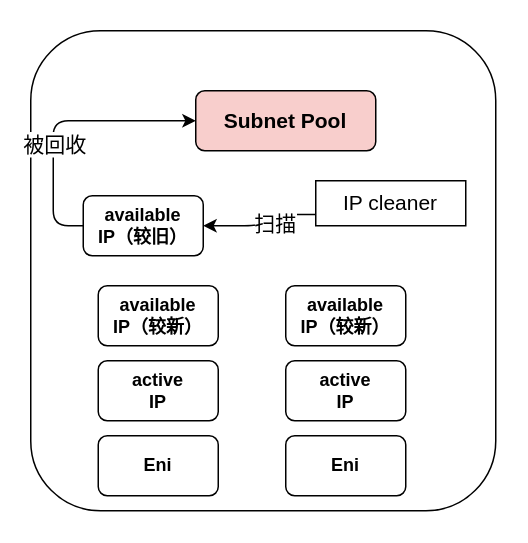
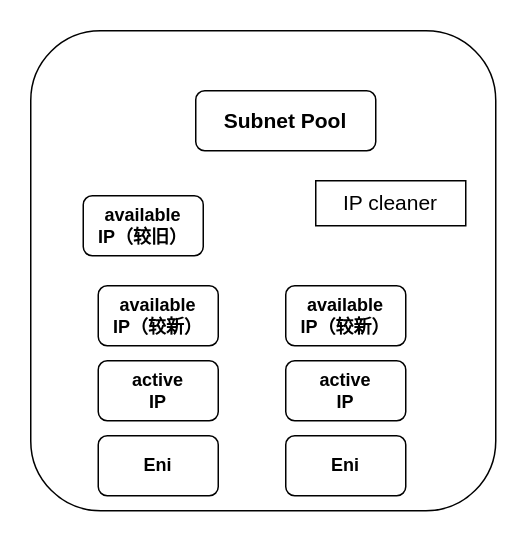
- <mxCell id="4" value="Subnet Pool" style="rounded=1;whiteSpace=wrap;html=1;fontSize=14;fontStyle=1;fillColor=#f8cecc;" vertex="1" parent="1"><mxGeometry x="130" y="60" width="120" height="40" as="geometry" /></mxCell>
+ <mxCell id="4" value="Subnet Pool" style="rounded=1;whiteSpace=wrap;html=1;fontSize=14;fontStyle=1" vertex="1" parent="1"><mxGeometry x="130" y="60" width="120" height="40" as="geometry" /></mxCell>
- <mxCell id="10" style="edgeStyle=orthogonalEdgeStyle;rounded=1;orthogonalLoop=1;jettySize=auto;html=1;exitX=0;exitY=0.5;exitDx=0;exitDy=0;entryX=0;entryY=0.5;entryDx=0;entryDy=0;fontSize=14;" edge="1" parent="1" source="12" target="4"><mxGeometry relative="1" as="geometry" /></mxCell>
- <mxCell id="11" value="被回收" style="text;html=1;resizable=0;points=[];align=center;verticalAlign=middle;labelBackgroundColor=#ffffff;fontSize=14;" vertex="1" connectable="0" parent="10"><mxGeometry x="-0.189" relative="1" as="geometry"><mxPoint as="offset" /></mxGeometry></mxCell>
- <mxCell id="13" style="edgeStyle=orthogonalEdgeStyle;rounded=1;orthogonalLoop=1;jettySize=auto;html=1;exitX=0;exitY=0.75;exitDx=0;exitDy=0;entryX=1;entryY=0.5;entryDx=0;entryDy=0;fontSize=14;" edge="1" parent="1" source="15" target="12"><mxGeometry relative="1" as="geometry" /></mxCell>
- <mxCell id="14" value="扫描" style="text;html=1;resizable=0;points=[];align=center;verticalAlign=middle;labelBackgroundColor=#ffffff;fontSize=14;" vertex="1" connectable="0" parent="13"><mxGeometry x="-0.323" y="6" relative="1" as="geometry"><mxPoint as="offset" /></mxGeometry></mxCell>
